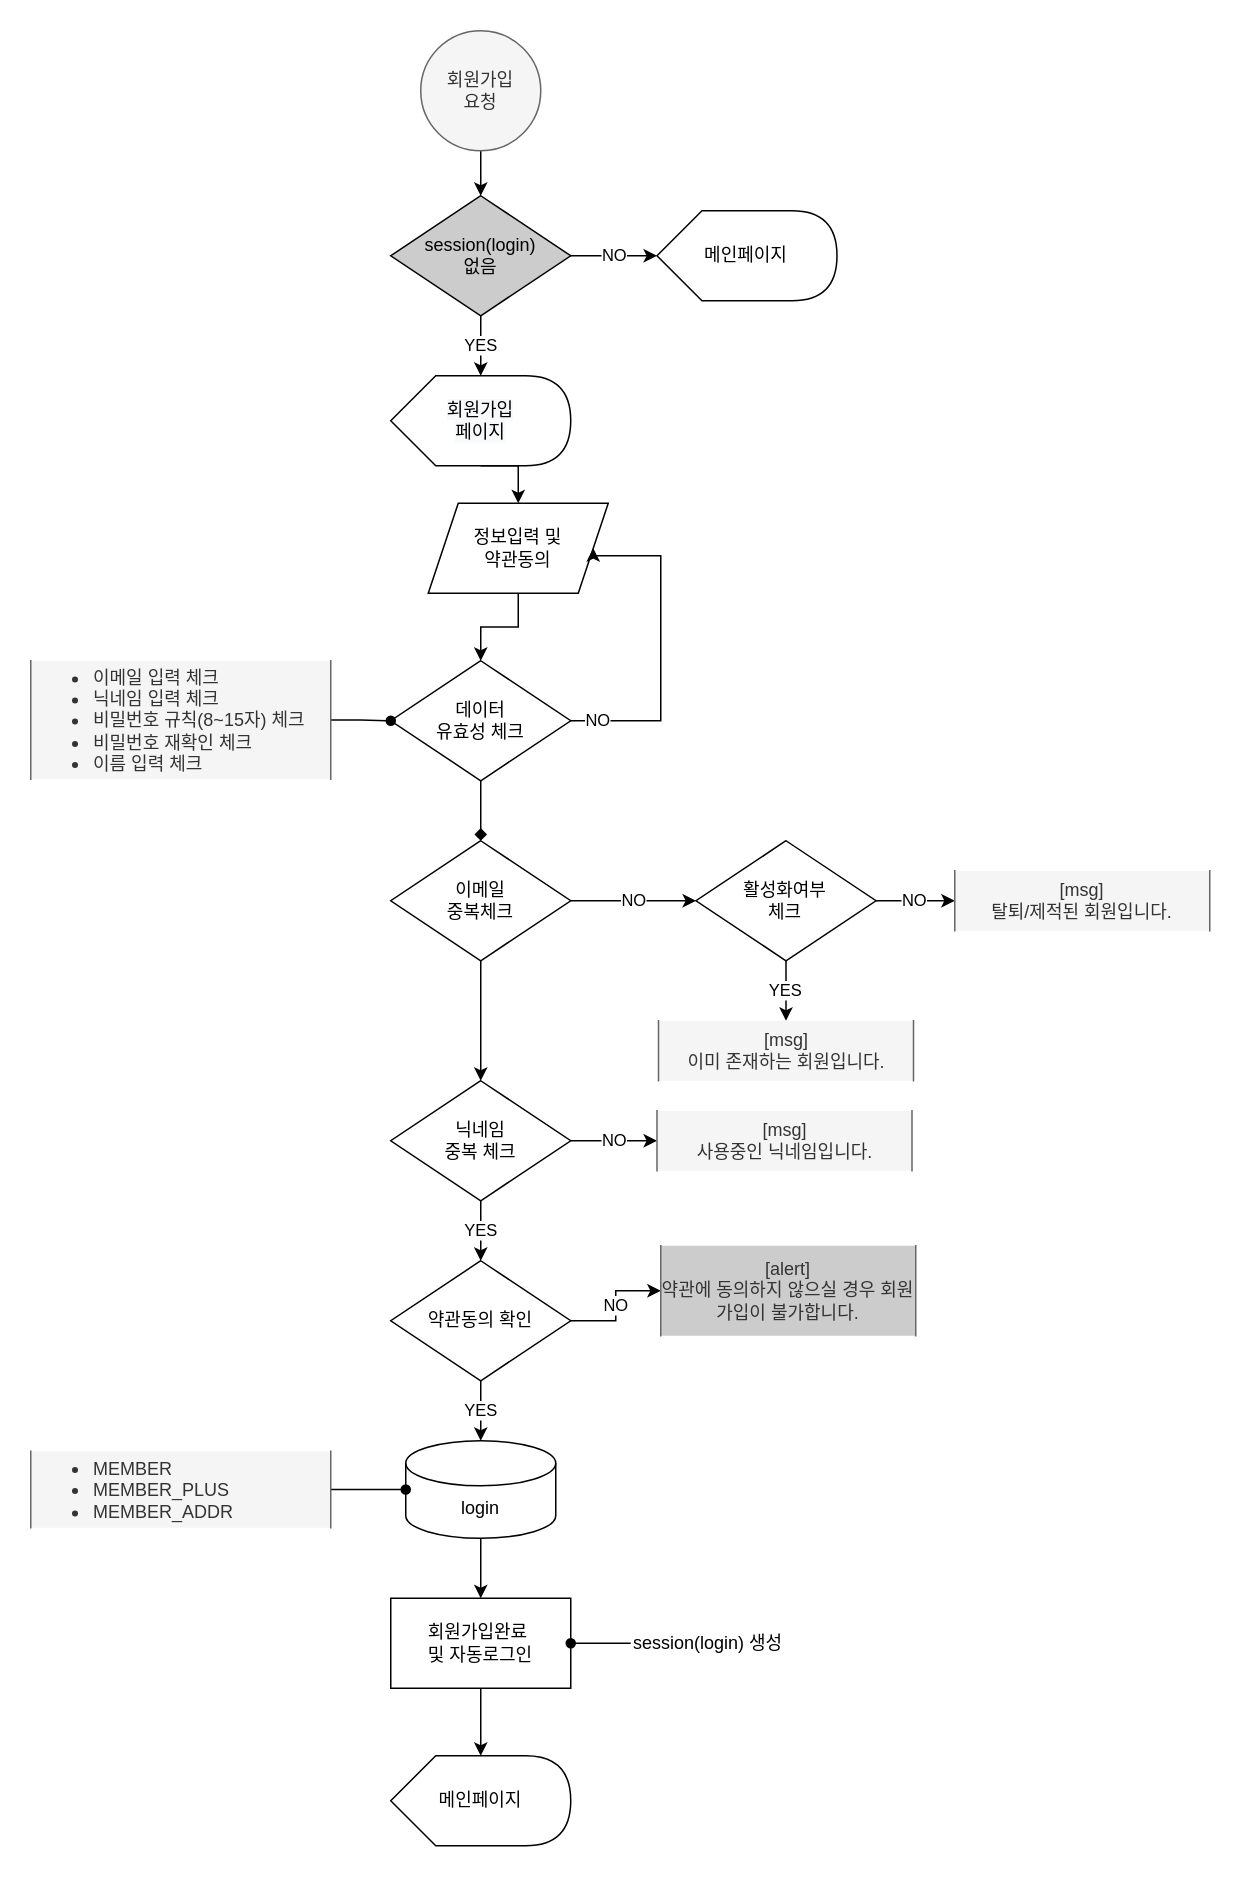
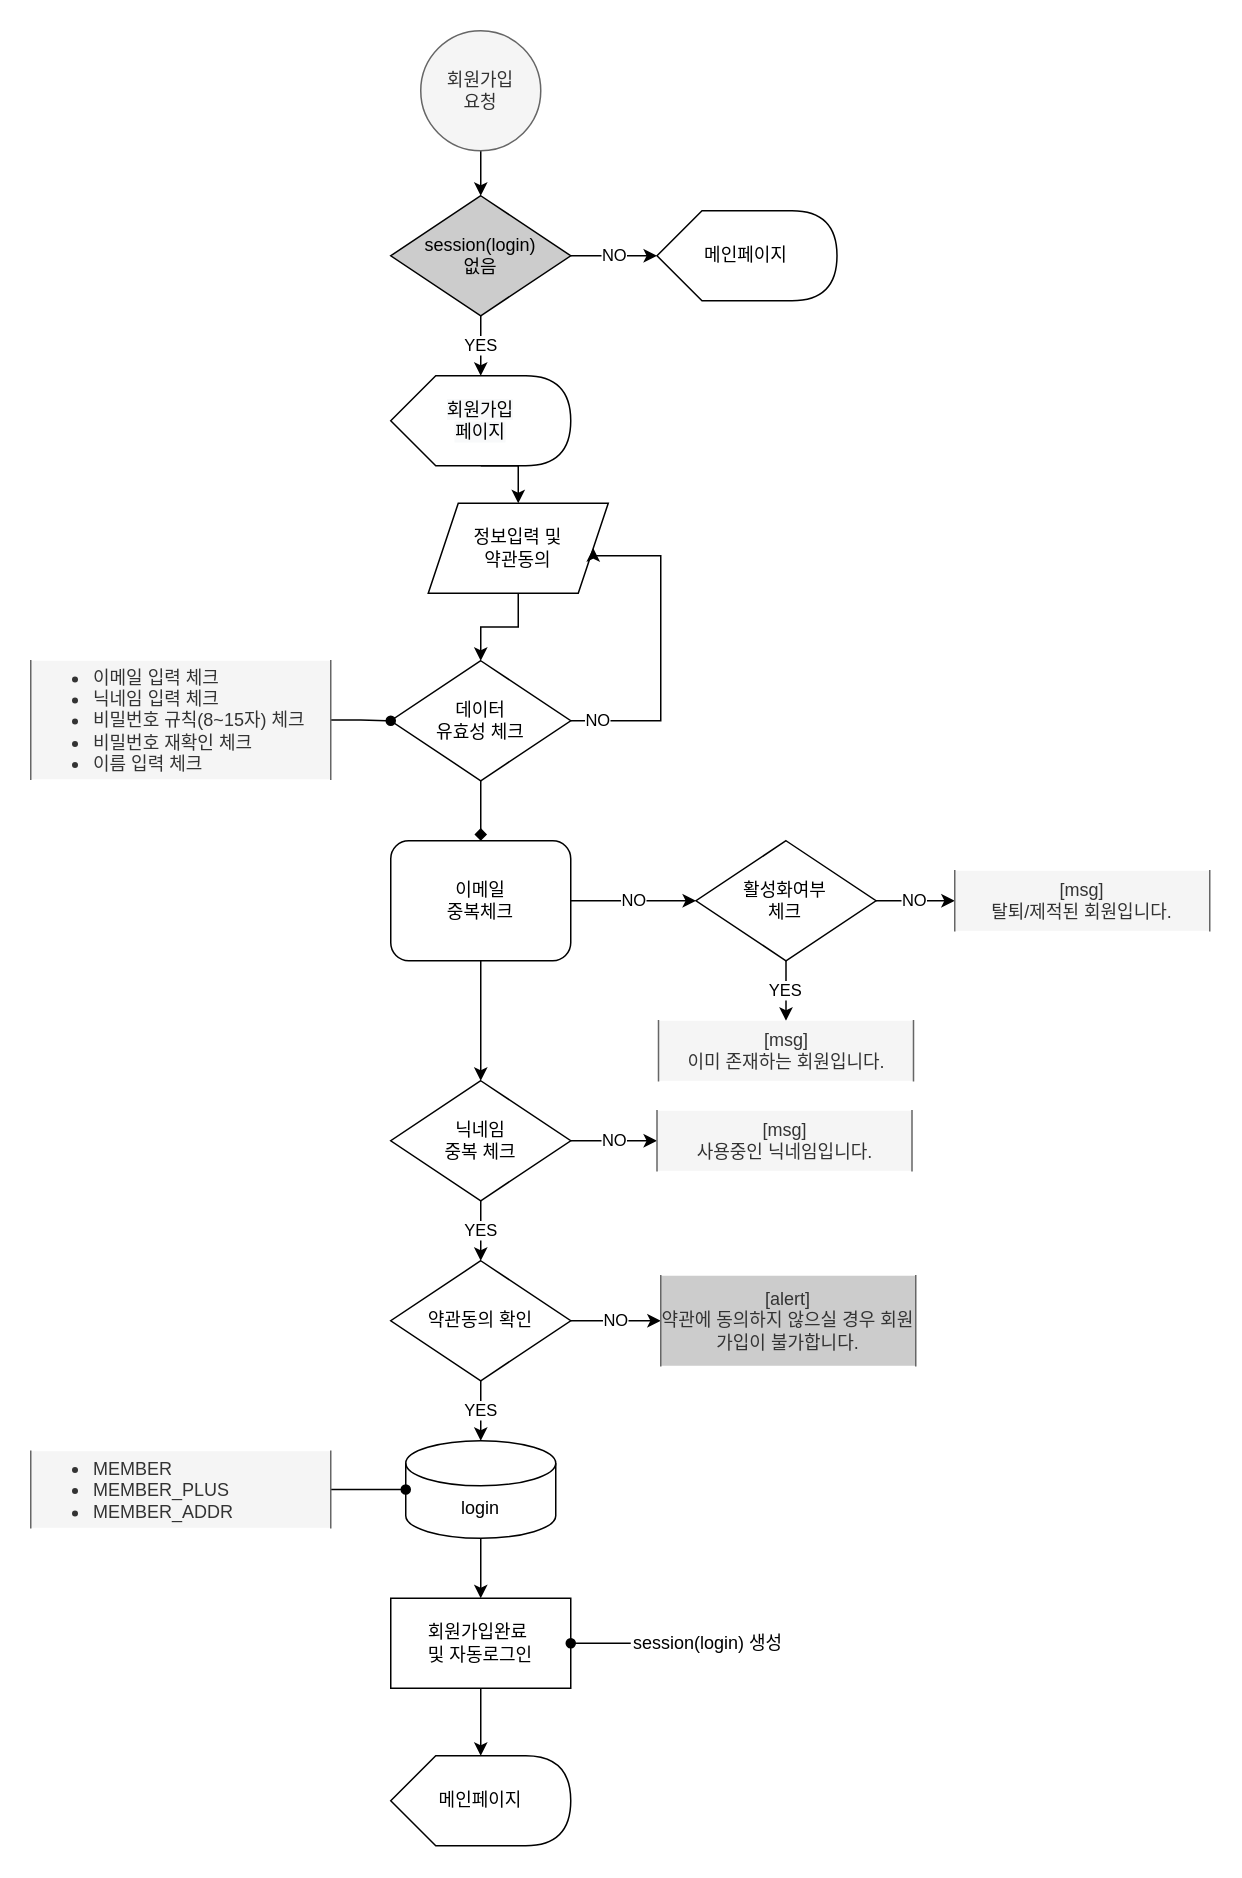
- <mxCell id="30" value="이메일&lt;br&gt;중복체크" style="rhombus;whiteSpace=wrap;html=1;strokeWidth=1;" vertex="1" parent="1"><mxGeometry x="259.997" y="560" width="120" height="80" as="geometry" /></mxCell>
+ <mxCell id="30" value="이메일&lt;br&gt;중복체크" style="whiteSpace=wrap;html=1;strokeWidth=1;rounded=1;" vertex="1" parent="1"><mxGeometry x="259.997" y="560" width="120" height="80" as="geometry" /></mxCell>
- <mxCell id="25" value="[alert]&lt;br&gt;약관에 동의하지 않으실 경우 회원가입이 불가합니다." style="shape=partialRectangle;whiteSpace=wrap;html=1;bottom=0;top=0;fillColor=#CCCCCC;align=center;strokeColor=#666666;fontColor=#333333;" vertex="1" parent="1"><mxGeometry x="440" y="830" width="170" height="60" as="geometry" /></mxCell>
+ <mxCell id="25" value="[alert]&lt;br&gt;약관에 동의하지 않으실 경우 회원가입이 불가합니다." style="shape=partialRectangle;whiteSpace=wrap;html=1;bottom=0;top=0;fillColor=#CCCCCC;align=center;strokeColor=#666666;fontColor=#333333;" vertex="1" parent="1"><mxGeometry x="440" y="850" width="170" height="60" as="geometry" /></mxCell>
